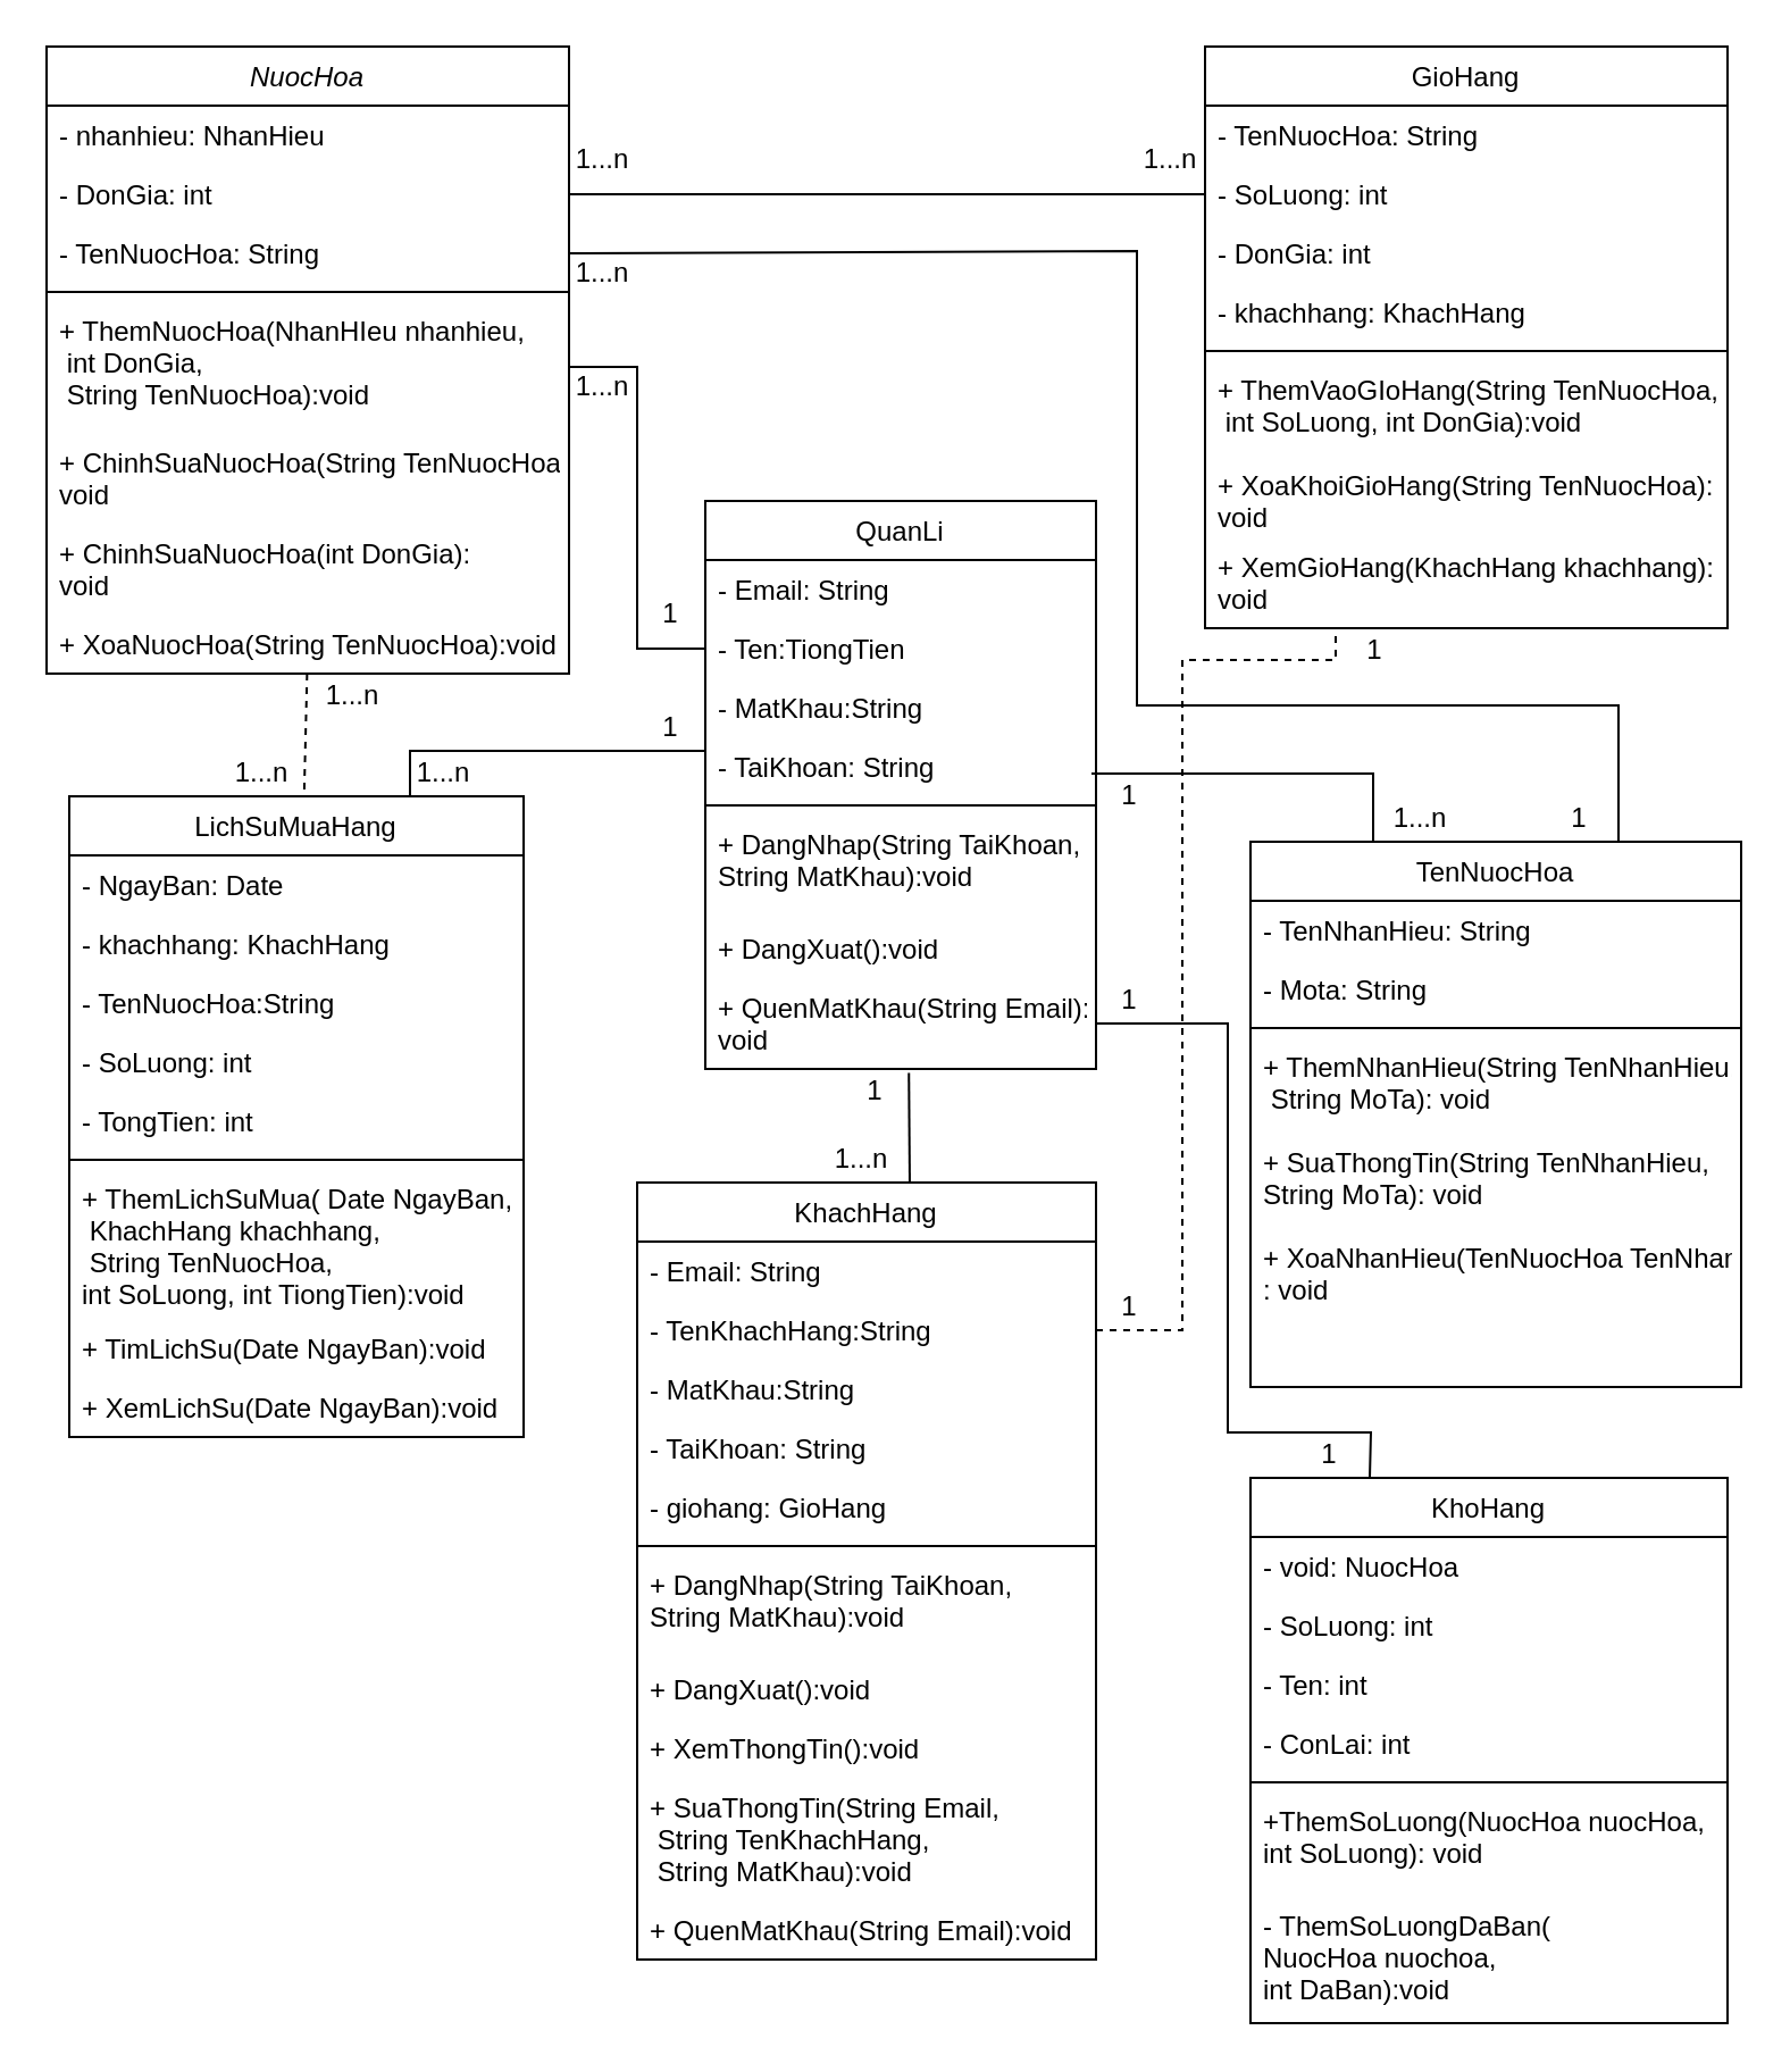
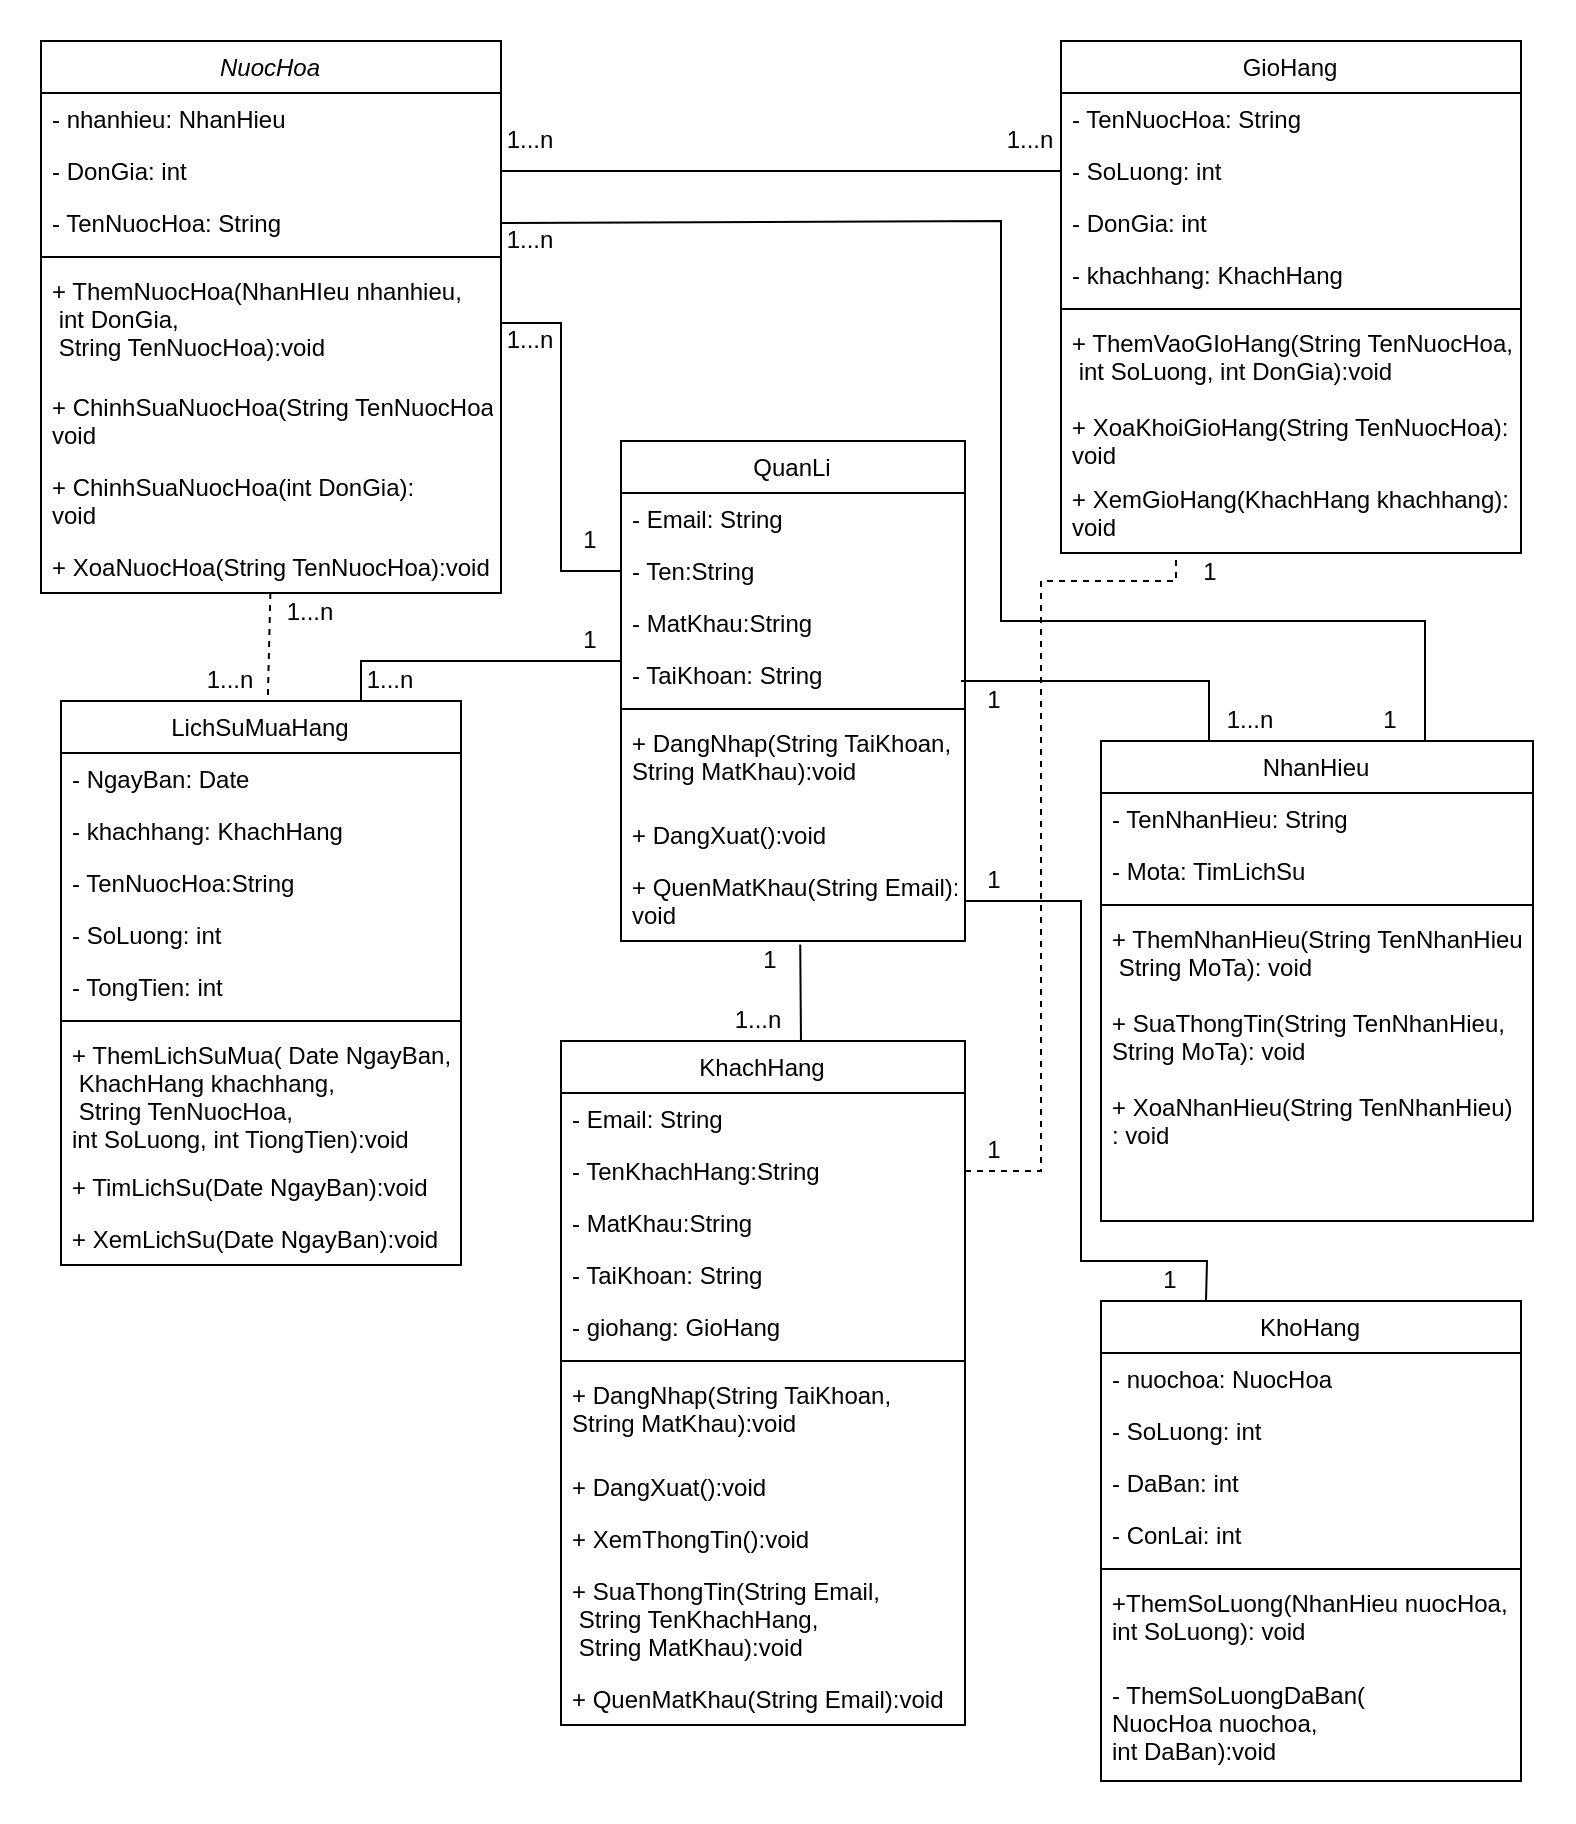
- <mxCell id="30" value="- Ten:TiongTien" style="text;align=left;verticalAlign=top;spacingLeft=4;spacingRight=4;overflow=hidden;rotatable=0;points=[[0,0.5],[1,0.5]];portConstraint=eastwest;rounded=0;shadow=0;html=0;" parent="28" vertex="1"><mxGeometry y="52" width="172" height="26" as="geometry" /></mxCell>
+ <mxCell id="30" value="- Ten:String" style="text;align=left;verticalAlign=top;spacingLeft=4;spacingRight=4;overflow=hidden;rotatable=0;points=[[0,0.5],[1,0.5]];portConstraint=eastwest;rounded=0;shadow=0;html=0;" parent="28" vertex="1"><mxGeometry y="52" width="172" height="26" as="geometry" /></mxCell>
- <mxCell id="21" value="TenNuocHoa" style="swimlane;fontStyle=0;align=center;verticalAlign=top;childLayout=stackLayout;horizontal=1;startSize=26;horizontalStack=0;resizeParent=1;resizeLast=0;collapsible=1;marginBottom=0;rounded=0;shadow=0;strokeWidth=1;" parent="1" vertex="1"><mxGeometry x="550" y="370" width="216" height="240" as="geometry"><mxRectangle x="340" y="380" width="170" height="26" as="alternateBounds" /></mxGeometry></mxCell>
+ <mxCell id="21" value="NhanHieu" style="swimlane;fontStyle=0;align=center;verticalAlign=top;childLayout=stackLayout;horizontal=1;startSize=26;horizontalStack=0;resizeParent=1;resizeLast=0;collapsible=1;marginBottom=0;rounded=0;shadow=0;strokeWidth=1;" parent="1" vertex="1"><mxGeometry x="550" y="370" width="216" height="240" as="geometry"><mxRectangle x="340" y="380" width="170" height="26" as="alternateBounds" /></mxGeometry></mxCell>
- <mxCell id="23" value="- Mota: String" style="text;align=left;verticalAlign=top;spacingLeft=4;spacingRight=4;overflow=hidden;rotatable=0;points=[[0,0.5],[1,0.5]];portConstraint=eastwest;" parent="21" vertex="1"><mxGeometry y="52" width="216" height="26" as="geometry" /></mxCell>
+ <mxCell id="23" value="- Mota: TimLichSu" style="text;align=left;verticalAlign=top;spacingLeft=4;spacingRight=4;overflow=hidden;rotatable=0;points=[[0,0.5],[1,0.5]];portConstraint=eastwest;" parent="21" vertex="1"><mxGeometry y="52" width="216" height="26" as="geometry" /></mxCell>
- <mxCell id="27" value="+ XoaNhanHieu(TenNuocHoa TenNhanHieu)&#10;: void" style="text;align=left;verticalAlign=top;spacingLeft=4;spacingRight=4;overflow=hidden;rotatable=0;points=[[0,0.5],[1,0.5]];portConstraint=eastwest;" parent="21" vertex="1"><mxGeometry y="170" width="216" height="42" as="geometry" /></mxCell>
+ <mxCell id="27" value="+ XoaNhanHieu(String TenNhanHieu)&#10;: void" style="text;align=left;verticalAlign=top;spacingLeft=4;spacingRight=4;overflow=hidden;rotatable=0;points=[[0,0.5],[1,0.5]];portConstraint=eastwest;" parent="21" vertex="1"><mxGeometry y="170" width="216" height="42" as="geometry" /></mxCell>
- <mxCell id="83" value="- void: NuocHoa" style="text;align=left;verticalAlign=top;spacingLeft=4;spacingRight=4;overflow=hidden;rotatable=0;points=[[0,0.5],[1,0.5]];portConstraint=eastwest;" vertex="1" parent="82"><mxGeometry y="26" width="210" height="26" as="geometry" /></mxCell>
+ <mxCell id="83" value="- nuochoa: NuocHoa" style="text;align=left;verticalAlign=top;spacingLeft=4;spacingRight=4;overflow=hidden;rotatable=0;points=[[0,0.5],[1,0.5]];portConstraint=eastwest;" vertex="1" parent="82"><mxGeometry y="26" width="210" height="26" as="geometry" /></mxCell>
- <mxCell id="85" value="- Ten: int" style="text;align=left;verticalAlign=top;spacingLeft=4;spacingRight=4;overflow=hidden;rotatable=0;points=[[0,0.5],[1,0.5]];portConstraint=eastwest;rounded=0;shadow=0;html=0;" vertex="1" parent="82"><mxGeometry y="78" width="210" height="26" as="geometry" /></mxCell>
+ <mxCell id="85" value="- DaBan: int" style="text;align=left;verticalAlign=top;spacingLeft=4;spacingRight=4;overflow=hidden;rotatable=0;points=[[0,0.5],[1,0.5]];portConstraint=eastwest;rounded=0;shadow=0;html=0;" vertex="1" parent="82"><mxGeometry y="78" width="210" height="26" as="geometry" /></mxCell>
- <mxCell id="88" value="+ThemSoLuong(NuocHoa nuocHoa,&#10;int SoLuong): void " style="text;align=left;verticalAlign=top;spacingLeft=4;spacingRight=4;overflow=hidden;rotatable=0;points=[[0,0.5],[1,0.5]];portConstraint=eastwest;" vertex="1" parent="82"><mxGeometry y="138" width="210" height="46" as="geometry" /></mxCell>
+ <mxCell id="88" value="+ThemSoLuong(NhanHieu nuocHoa,&#10;int SoLuong): void " style="text;align=left;verticalAlign=top;spacingLeft=4;spacingRight=4;overflow=hidden;rotatable=0;points=[[0,0.5],[1,0.5]];portConstraint=eastwest;" vertex="1" parent="82"><mxGeometry y="138" width="210" height="46" as="geometry" /></mxCell>
